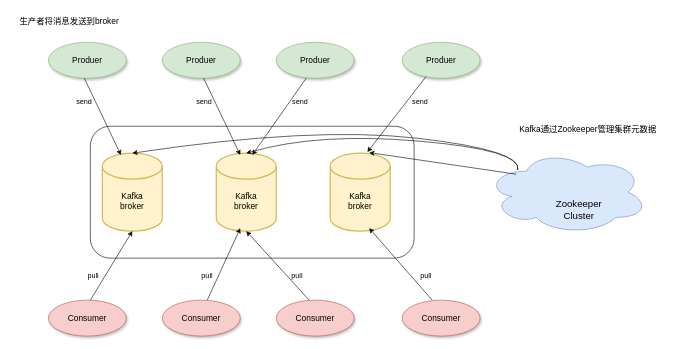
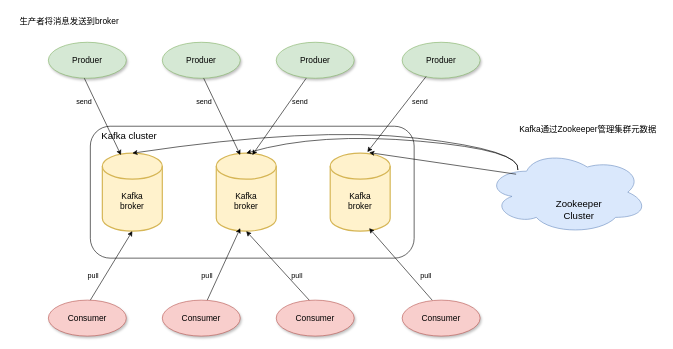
+ <mxCell id="4" value="&lt;font style=&quot;font-size: 16px&quot;&gt;Kafka cluster&lt;/font&gt;" style="text;html=1;strokeColor=none;fillColor=none;align=center;verticalAlign=middle;whiteSpace=wrap;rounded=0;" vertex="1" parent="1"><mxGeometry x="160" y="210" width="110" height="30" as="geometry" /></mxCell>
